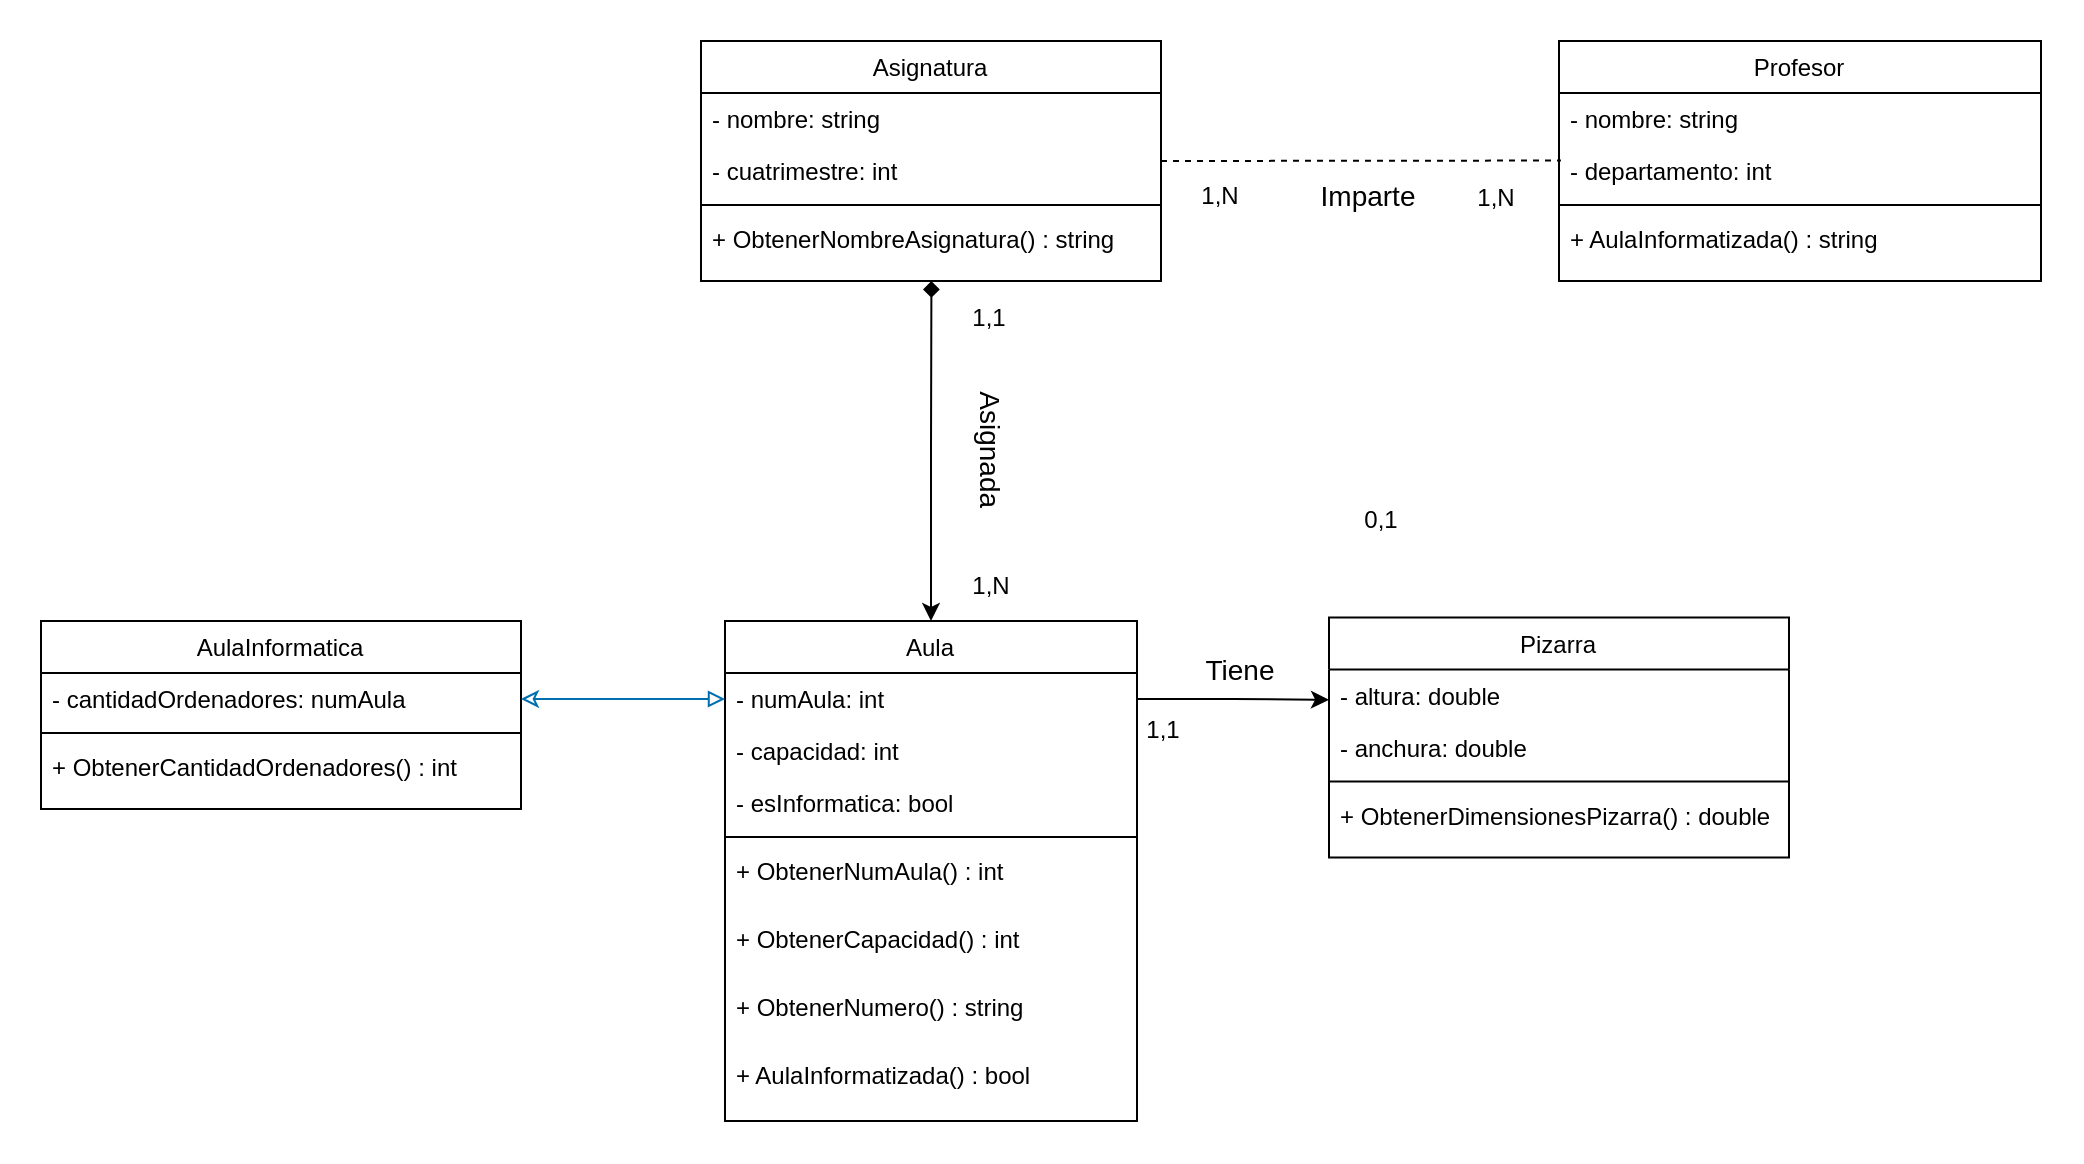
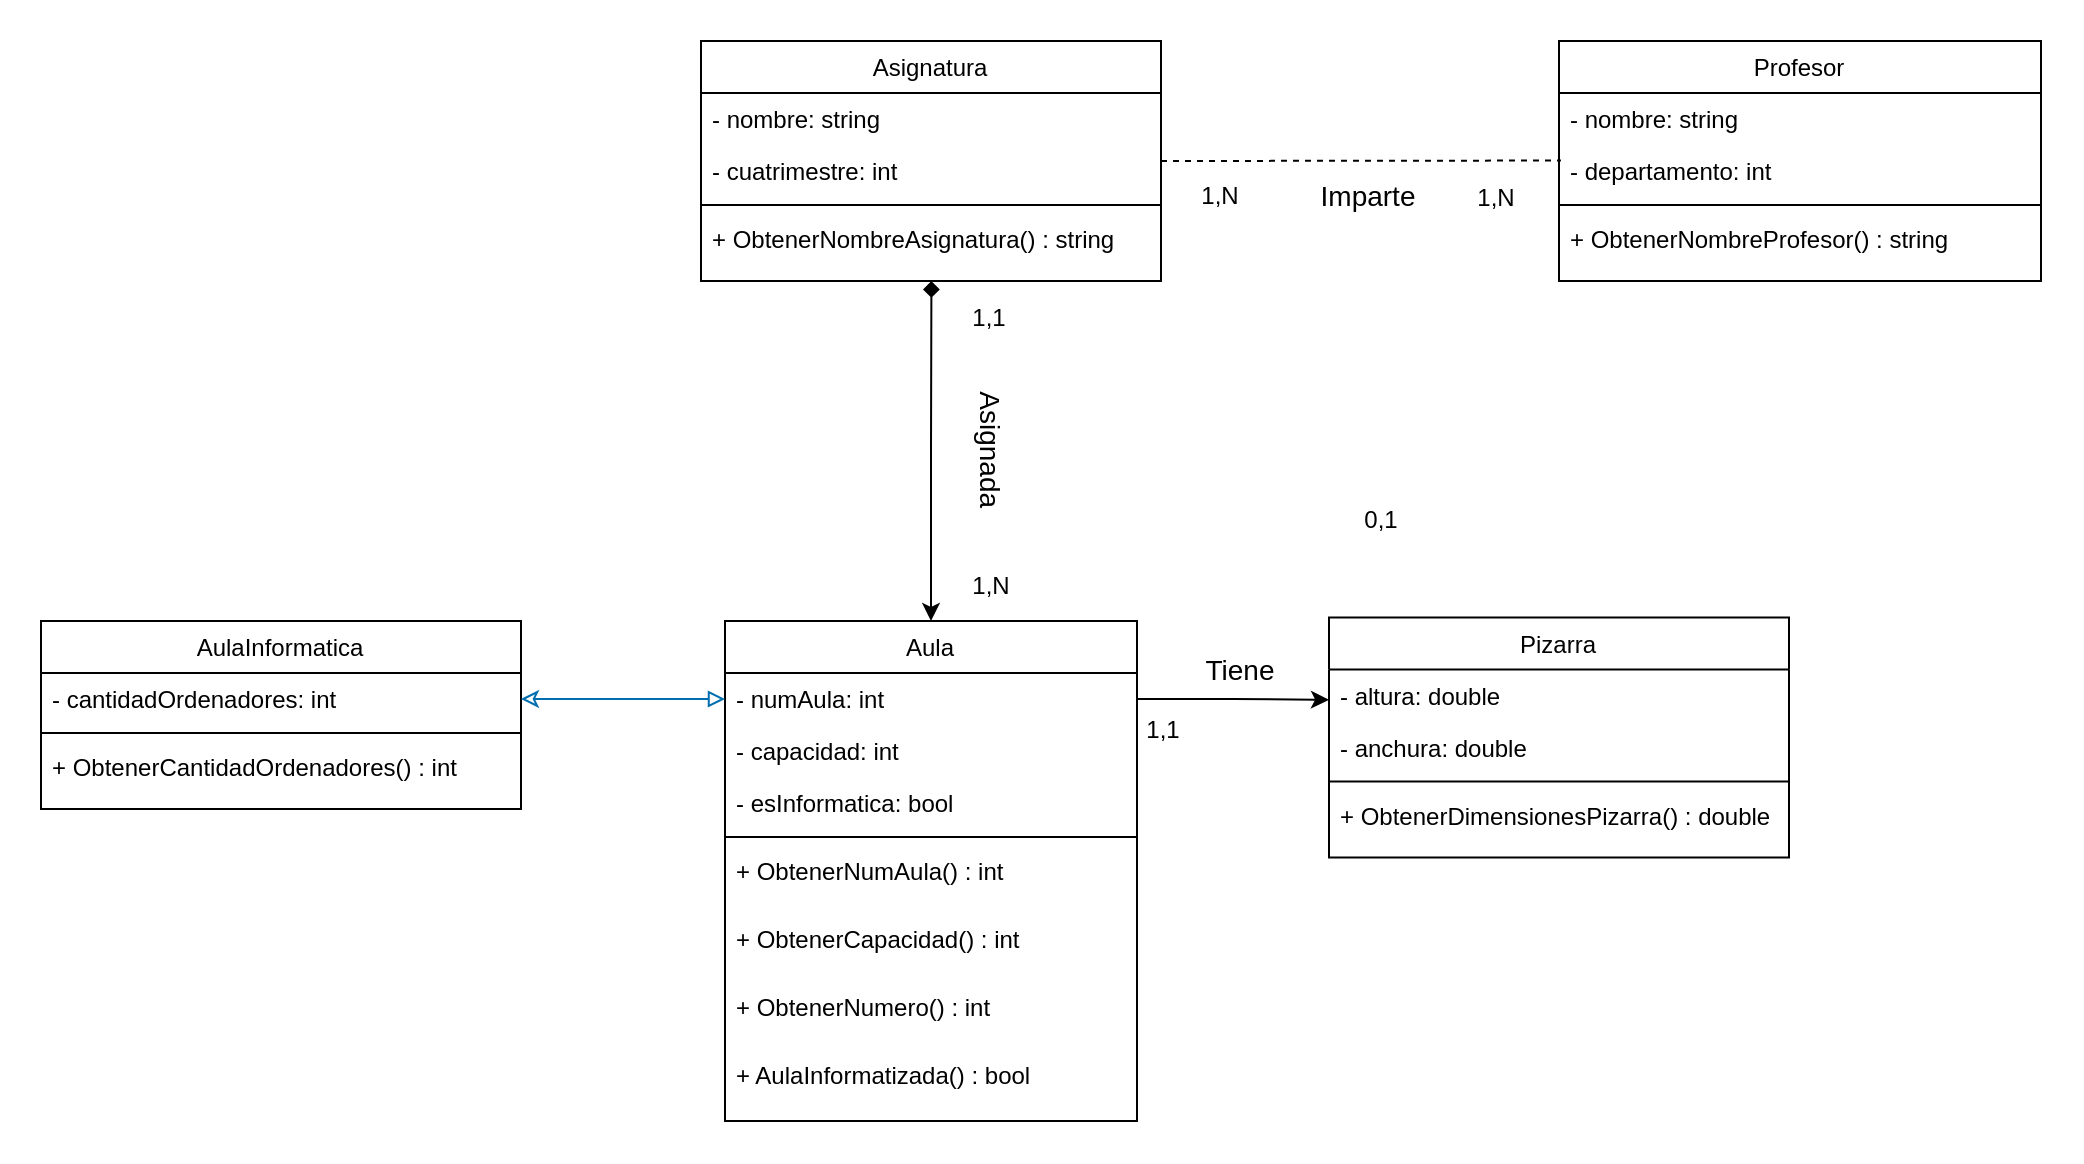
- <mxCell id="20" value="+ AulaInformatizada() : string" style="text;align=left;verticalAlign=top;spacingLeft=4;spacingRight=4;overflow=hidden;rotatable=0;points=[[0,0.5],[1,0.5]];portConstraint=eastwest;" parent="16" vertex="1"><mxGeometry y="86" width="241" height="34" as="geometry" /></mxCell>
+ <mxCell id="20" value="+ ObtenerNombreProfesor() : string" style="text;align=left;verticalAlign=top;spacingLeft=4;spacingRight=4;overflow=hidden;rotatable=0;points=[[0,0.5],[1,0.5]];portConstraint=eastwest;" parent="16" vertex="1"><mxGeometry y="86" width="241" height="34" as="geometry" /></mxCell>
- <mxCell id="36" value="- cantidadOrdenadores: numAula" style="text;align=left;verticalAlign=top;spacingLeft=4;spacingRight=4;overflow=hidden;rotatable=0;points=[[0,0.5],[1,0.5]];portConstraint=eastwest;" parent="35" vertex="1"><mxGeometry y="26" width="240" height="26" as="geometry" /></mxCell>
+ <mxCell id="36" value="- cantidadOrdenadores: int" style="text;align=left;verticalAlign=top;spacingLeft=4;spacingRight=4;overflow=hidden;rotatable=0;points=[[0,0.5],[1,0.5]];portConstraint=eastwest;" parent="35" vertex="1"><mxGeometry y="26" width="240" height="26" as="geometry" /></mxCell>
- <mxCell id="14" value="+ ObtenerNumero() : string" style="text;align=left;verticalAlign=top;spacingLeft=4;spacingRight=4;overflow=hidden;rotatable=0;points=[[0,0.5],[1,0.5]];portConstraint=eastwest;" parent="7" vertex="1"><mxGeometry y="180" width="206" height="34" as="geometry" /></mxCell>
+ <mxCell id="14" value="+ ObtenerNumero() : int" style="text;align=left;verticalAlign=top;spacingLeft=4;spacingRight=4;overflow=hidden;rotatable=0;points=[[0,0.5],[1,0.5]];portConstraint=eastwest;" parent="7" vertex="1"><mxGeometry y="180" width="206" height="34" as="geometry" /></mxCell>
